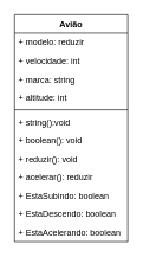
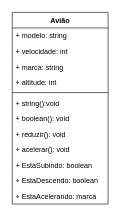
- <mxCell id="3" value="+ modelo: reduzir" style="text;strokeColor=none;fillColor=none;align=left;verticalAlign=top;spacingLeft=4;spacingRight=4;overflow=hidden;rotatable=0;points=[[0,0.5],[1,0.5]];portConstraint=eastwest;" vertex="1" parent="2"><mxGeometry y="26" width="160" height="26" as="geometry" /></mxCell>
+ <mxCell id="3" value="+ modelo: string" style="text;strokeColor=none;fillColor=none;align=left;verticalAlign=top;spacingLeft=4;spacingRight=4;overflow=hidden;rotatable=0;points=[[0,0.5],[1,0.5]];portConstraint=eastwest;" vertex="1" parent="2"><mxGeometry y="26" width="160" height="26" as="geometry" /></mxCell>
- <mxCell id="11" value="+ acelerar(): reduzir" style="text;strokeColor=none;fillColor=none;align=left;verticalAlign=top;spacingLeft=4;spacingRight=4;overflow=hidden;rotatable=0;points=[[0,0.5],[1,0.5]];portConstraint=eastwest;" vertex="1" parent="2"><mxGeometry y="216" width="160" height="26" as="geometry" /></mxCell>
+ <mxCell id="11" value="+ acelerar(): void" style="text;strokeColor=none;fillColor=none;align=left;verticalAlign=top;spacingLeft=4;spacingRight=4;overflow=hidden;rotatable=0;points=[[0,0.5],[1,0.5]];portConstraint=eastwest;" vertex="1" parent="2"><mxGeometry y="216" width="160" height="26" as="geometry" /></mxCell>
- <mxCell id="14" value="+ EstaAcelerando: boolean" style="text;strokeColor=none;fillColor=none;align=left;verticalAlign=top;spacingLeft=4;spacingRight=4;overflow=hidden;rotatable=0;points=[[0,0.5],[1,0.5]];portConstraint=eastwest;" vertex="1" parent="2"><mxGeometry y="294" width="160" height="26" as="geometry" /></mxCell>
+ <mxCell id="14" value="+ EstaAcelerando: marca" style="text;strokeColor=none;fillColor=none;align=left;verticalAlign=top;spacingLeft=4;spacingRight=4;overflow=hidden;rotatable=0;points=[[0,0.5],[1,0.5]];portConstraint=eastwest;" vertex="1" parent="2"><mxGeometry y="294" width="160" height="26" as="geometry" /></mxCell>
